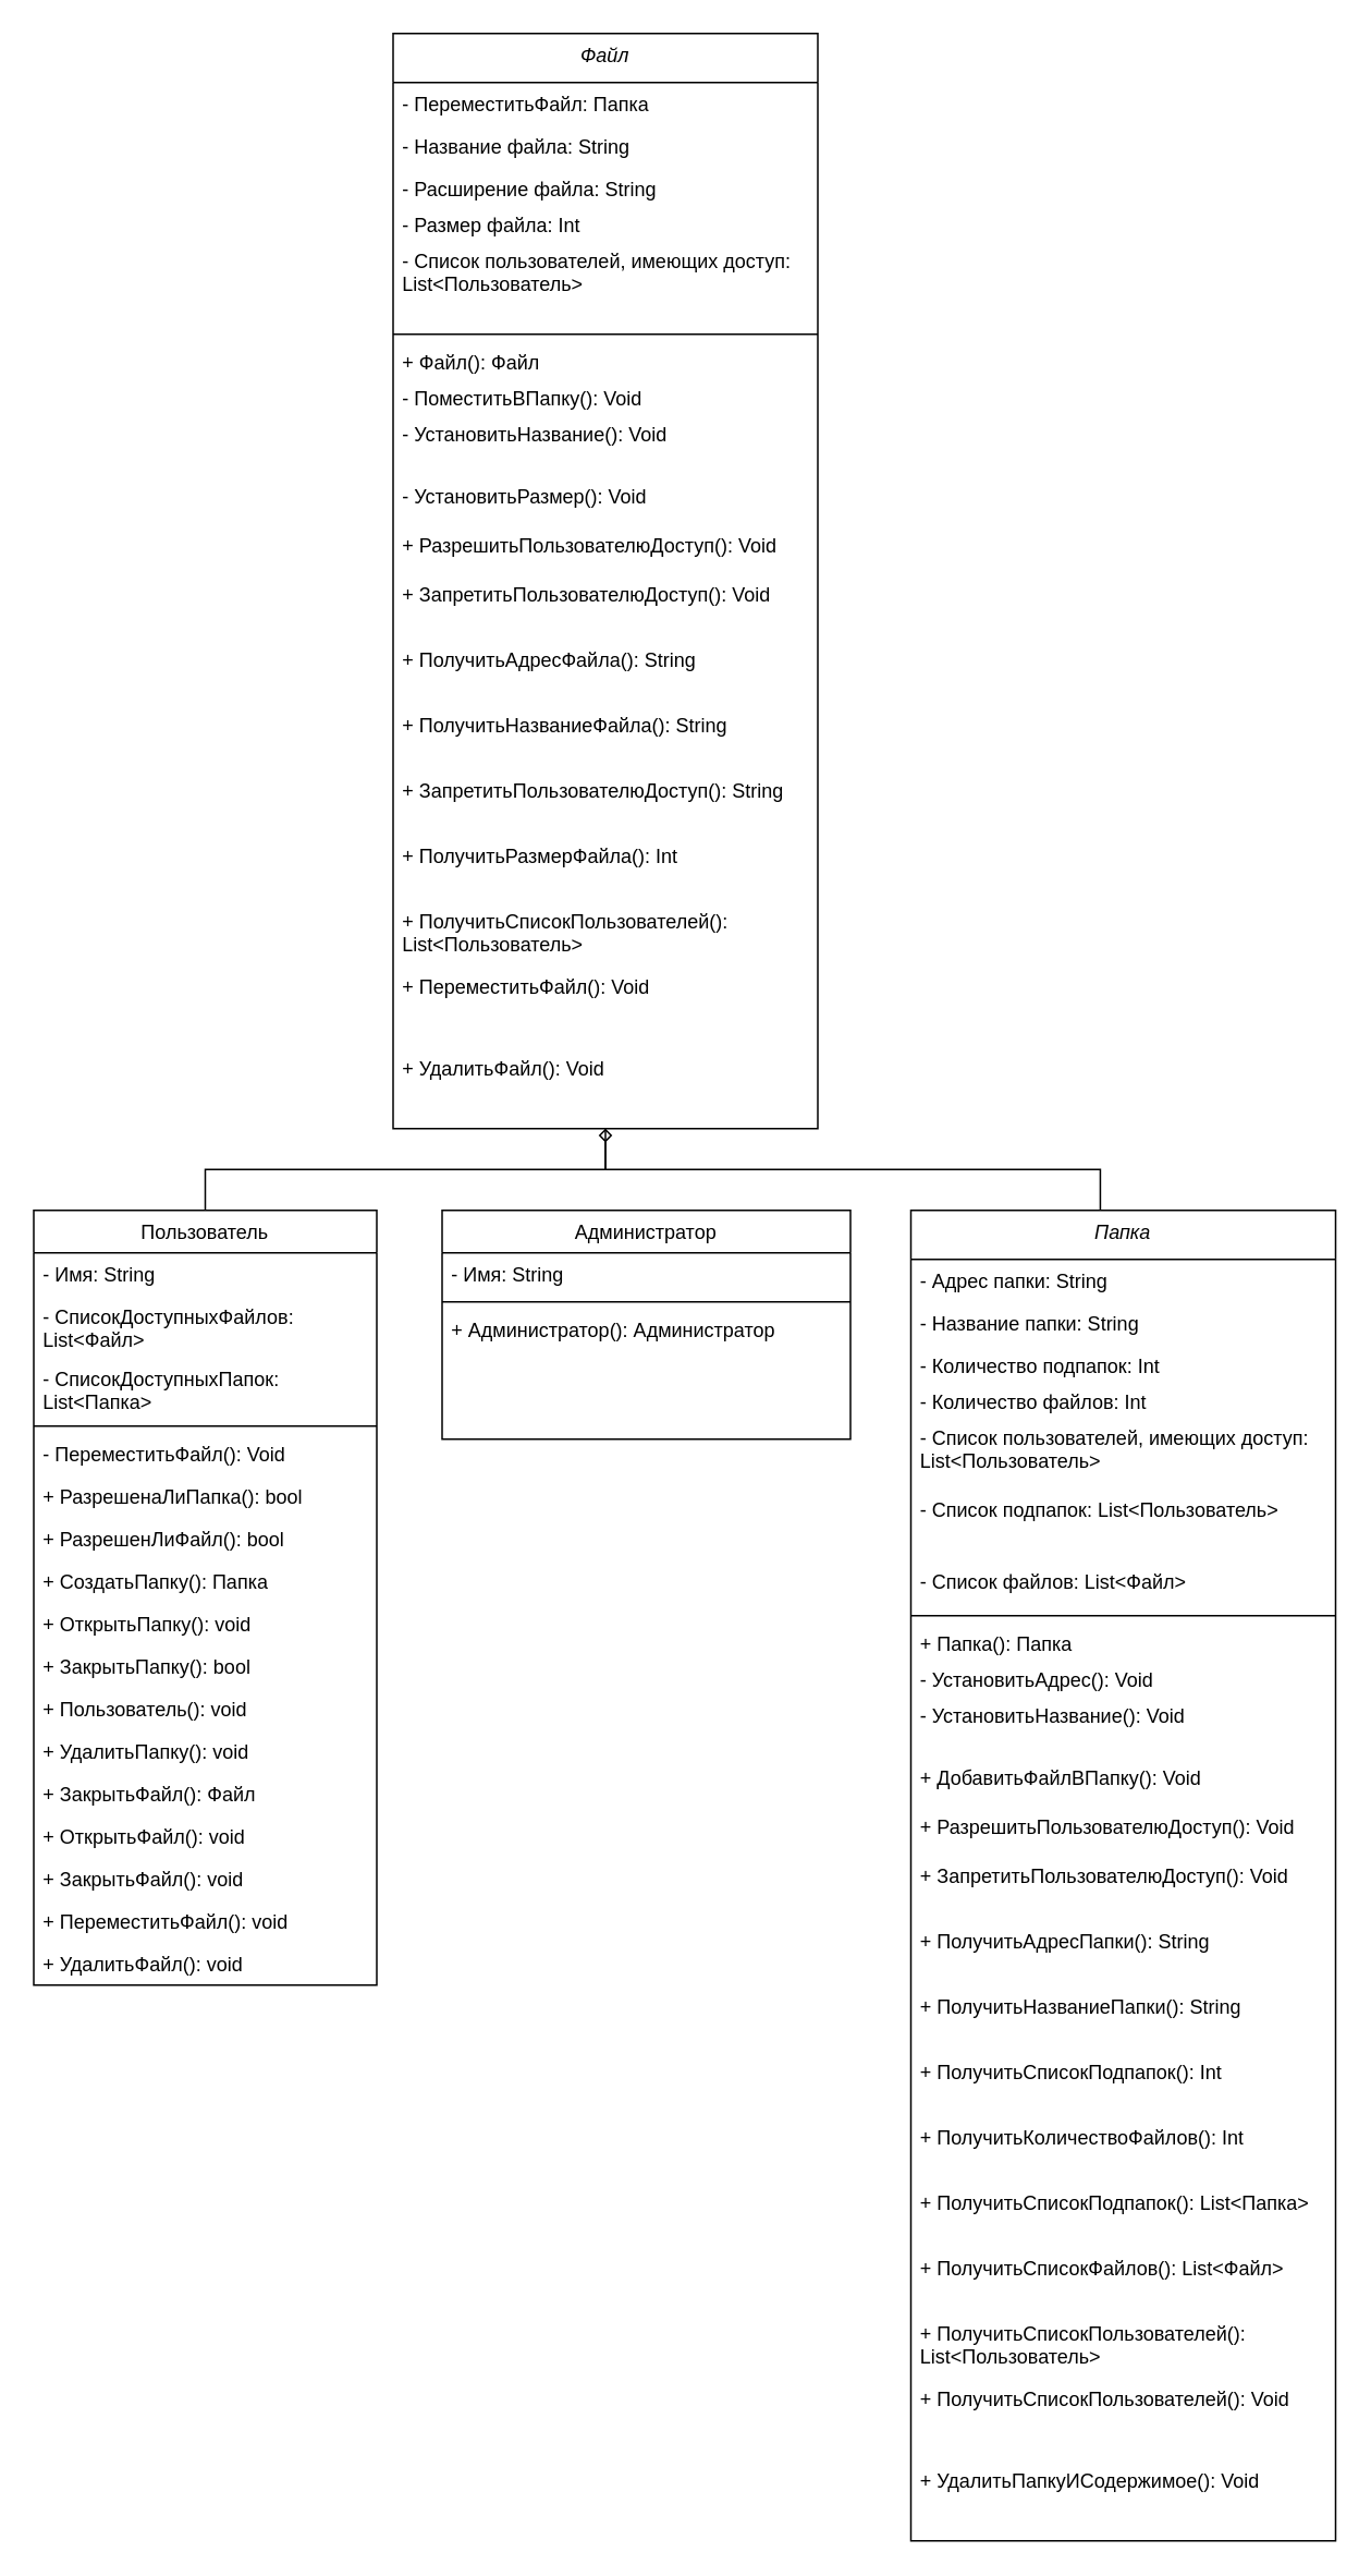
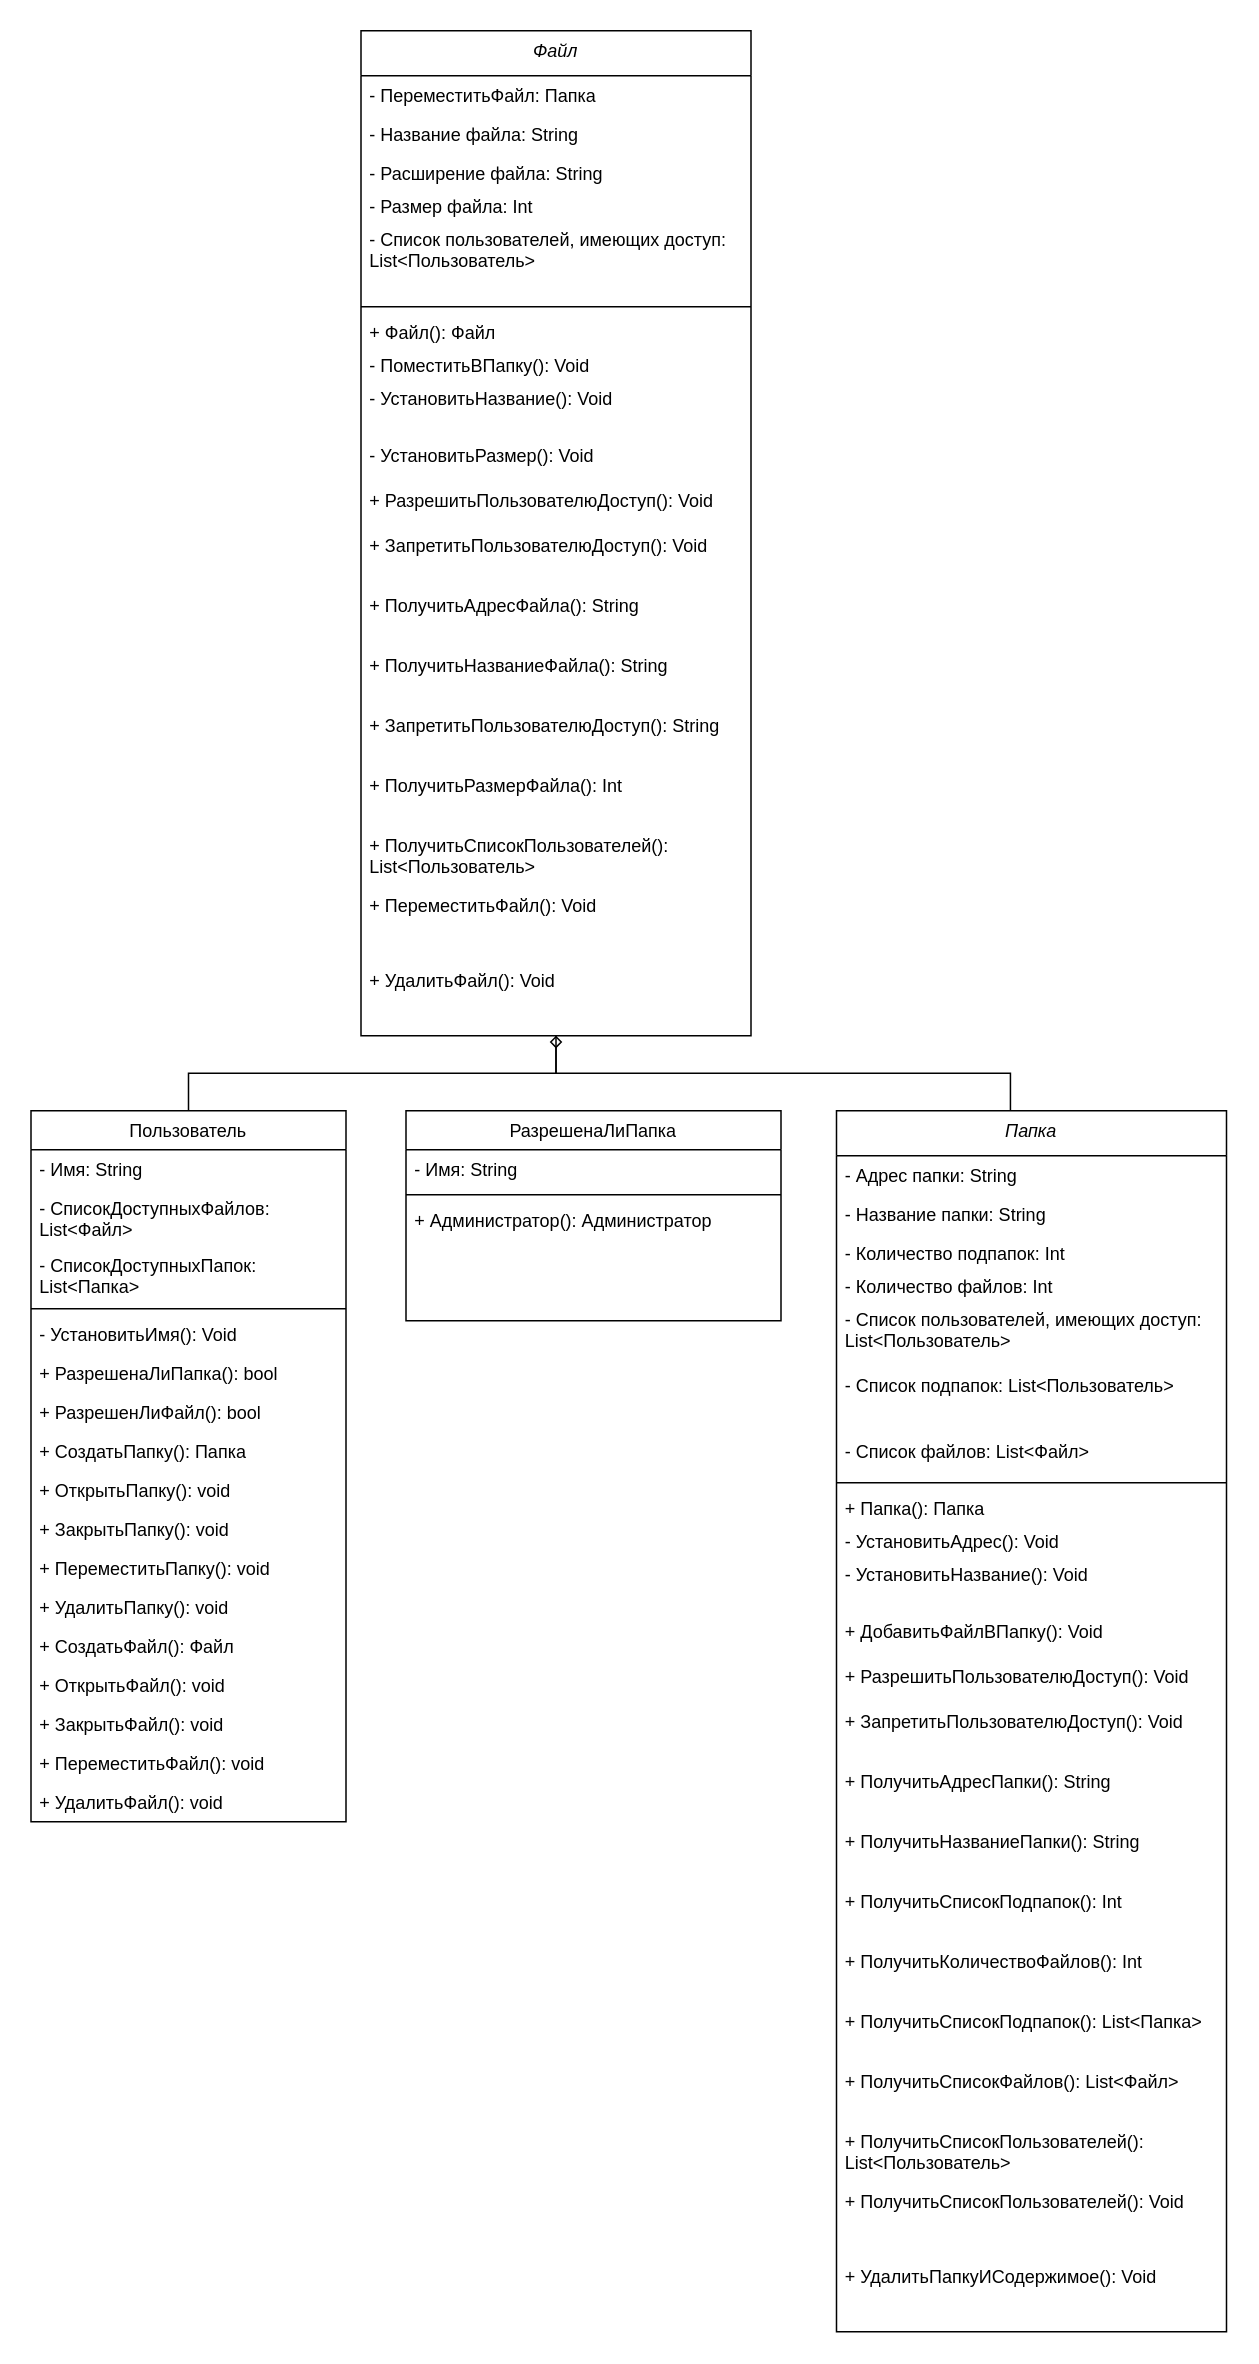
- <mxCell id="42" value="Администратор" style="swimlane;fontStyle=0;align=center;verticalAlign=top;childLayout=stackLayout;horizontal=1;startSize=26;horizontalStack=0;resizeParent=1;resizeLast=0;collapsible=1;marginBottom=0;rounded=0;shadow=0;strokeWidth=1;" vertex="1" parent="1"><mxGeometry x="270" y="740" width="250" height="140" as="geometry"><mxRectangle x="130" y="380" width="160" height="26" as="alternateBounds" /></mxGeometry></mxCell>
+ <mxCell id="42" value="РазрешенаЛиПапка" style="swimlane;fontStyle=0;align=center;verticalAlign=top;childLayout=stackLayout;horizontal=1;startSize=26;horizontalStack=0;resizeParent=1;resizeLast=0;collapsible=1;marginBottom=0;rounded=0;shadow=0;strokeWidth=1;" vertex="1" parent="1"><mxGeometry x="270" y="740" width="250" height="140" as="geometry"><mxRectangle x="130" y="380" width="160" height="26" as="alternateBounds" /></mxGeometry></mxCell>
- <mxCell id="27" value="- ПереместитьФайл(): Void" style="text;align=left;verticalAlign=top;spacingLeft=4;spacingRight=4;overflow=hidden;rotatable=0;points=[[0,0.5],[1,0.5]];portConstraint=eastwest;fontStyle=0" parent="22" vertex="1"><mxGeometry y="136" width="210" height="26" as="geometry" /></mxCell>
+ <mxCell id="27" value="- УстановитьИмя(): Void" style="text;align=left;verticalAlign=top;spacingLeft=4;spacingRight=4;overflow=hidden;rotatable=0;points=[[0,0.5],[1,0.5]];portConstraint=eastwest;fontStyle=0" parent="22" vertex="1"><mxGeometry y="136" width="210" height="26" as="geometry" /></mxCell>
- <mxCell id="32" value="+ ЗакрытьПапку(): bool" style="text;align=left;verticalAlign=top;spacingLeft=4;spacingRight=4;overflow=hidden;rotatable=0;points=[[0,0.5],[1,0.5]];portConstraint=eastwest;fontStyle=0" vertex="1" parent="22"><mxGeometry y="266" width="210" height="26" as="geometry" /></mxCell>
+ <mxCell id="32" value="+ ЗакрытьПапку(): void" style="text;align=left;verticalAlign=top;spacingLeft=4;spacingRight=4;overflow=hidden;rotatable=0;points=[[0,0.5],[1,0.5]];portConstraint=eastwest;fontStyle=0" vertex="1" parent="22"><mxGeometry y="266" width="210" height="26" as="geometry" /></mxCell>
- <mxCell id="33" value="+ Пользователь(): void" style="text;align=left;verticalAlign=top;spacingLeft=4;spacingRight=4;overflow=hidden;rotatable=0;points=[[0,0.5],[1,0.5]];portConstraint=eastwest;fontStyle=0" vertex="1" parent="22"><mxGeometry y="292" width="210" height="26" as="geometry" /></mxCell>
+ <mxCell id="33" value="+ ПереместитьПапку(): void" style="text;align=left;verticalAlign=top;spacingLeft=4;spacingRight=4;overflow=hidden;rotatable=0;points=[[0,0.5],[1,0.5]];portConstraint=eastwest;fontStyle=0" vertex="1" parent="22"><mxGeometry y="292" width="210" height="26" as="geometry" /></mxCell>
- <mxCell id="35" value="+ ЗакрытьФайл(): Файл" style="text;align=left;verticalAlign=top;spacingLeft=4;spacingRight=4;overflow=hidden;rotatable=0;points=[[0,0.5],[1,0.5]];portConstraint=eastwest;fontStyle=0" vertex="1" parent="22"><mxGeometry y="344" width="210" height="26" as="geometry" /></mxCell>
+ <mxCell id="35" value="+ СоздатьФайл(): Файл" style="text;align=left;verticalAlign=top;spacingLeft=4;spacingRight=4;overflow=hidden;rotatable=0;points=[[0,0.5],[1,0.5]];portConstraint=eastwest;fontStyle=0" vertex="1" parent="22"><mxGeometry y="344" width="210" height="26" as="geometry" /></mxCell>
